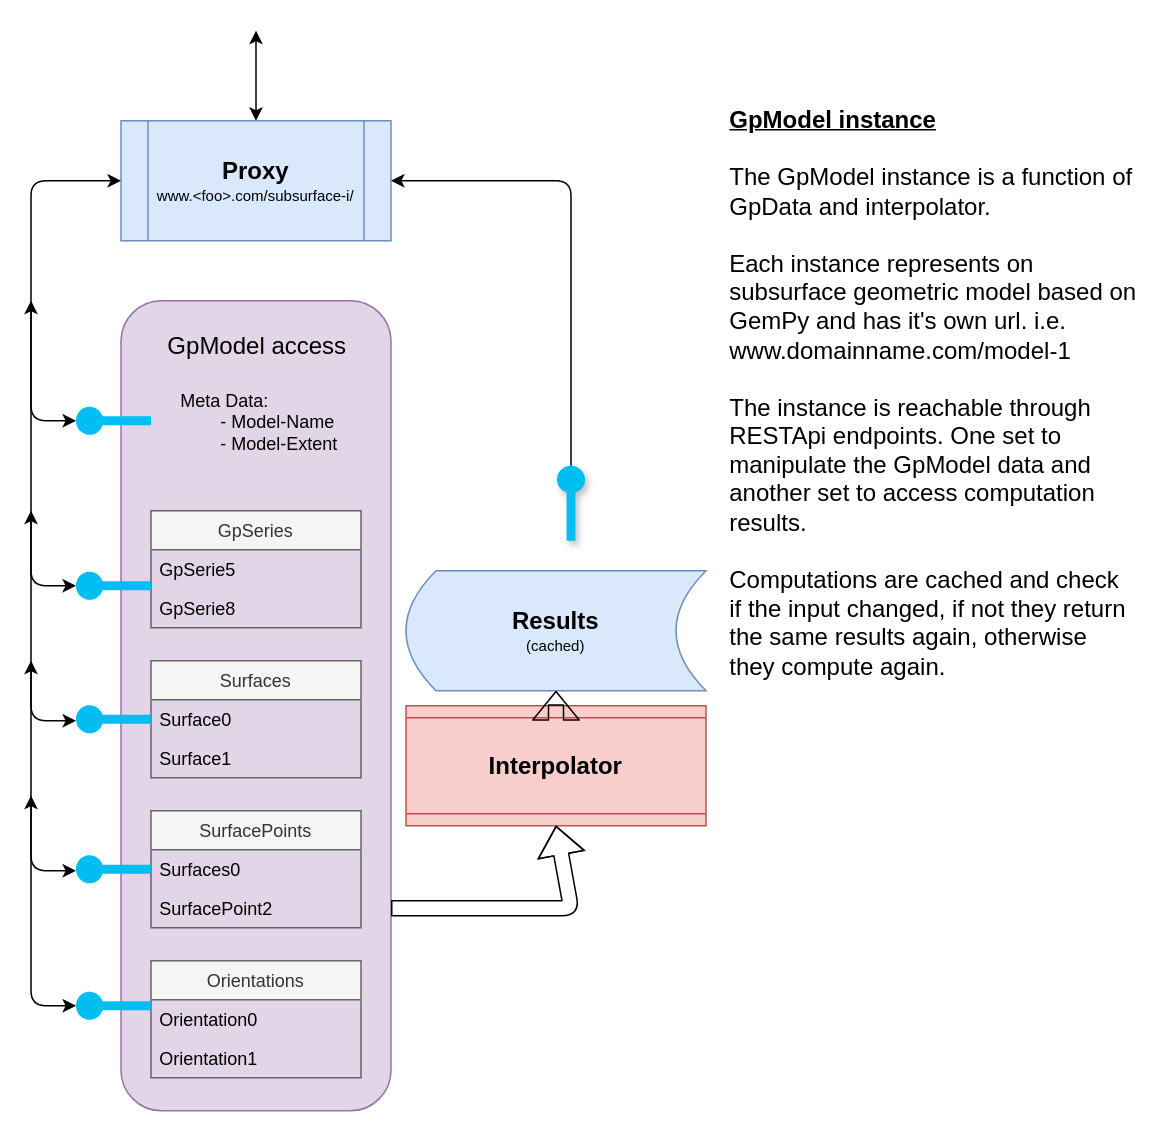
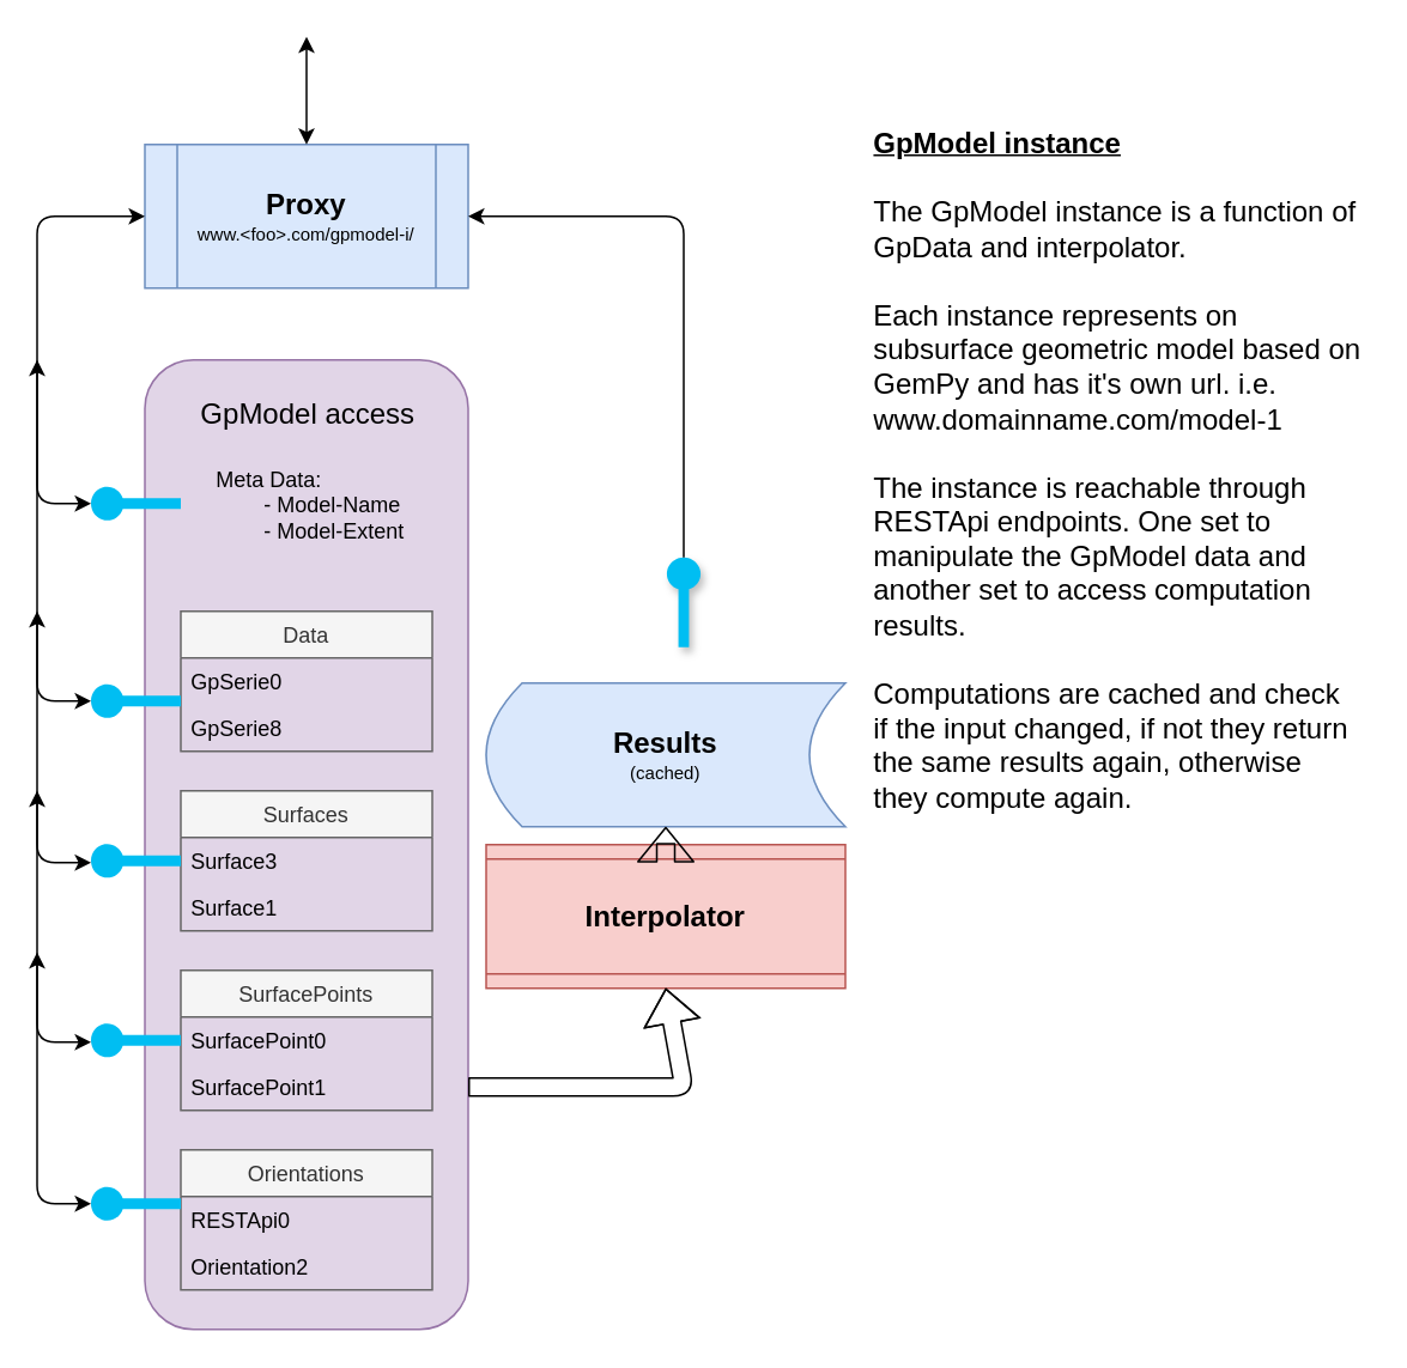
- <mxCell id="22" value="&lt;div&gt;&lt;font size=&quot;1&quot;&gt;&lt;b style=&quot;font-size: 16px&quot;&gt;Proxy&lt;/b&gt;&lt;br&gt;&lt;/font&gt;&lt;/div&gt;&lt;div&gt;&lt;font size=&quot;1&quot;&gt;www.&amp;lt;foo&amp;gt;.com/subsurface-i/&lt;/font&gt;&lt;br&gt;&lt;font size=&quot;1&quot;&gt;&lt;/font&gt;&lt;/div&gt;" style="shape=process;whiteSpace=wrap;html=1;backgroundOutline=1;fillColor=#dae8fc;strokeColor=#6c8ebf;" vertex="1" parent="1"><mxGeometry x="80" y="80" width="180" height="80" as="geometry" /></mxCell>
+ <mxCell id="22" value="&lt;div&gt;&lt;font size=&quot;1&quot;&gt;&lt;b style=&quot;font-size: 16px&quot;&gt;Proxy&lt;/b&gt;&lt;br&gt;&lt;/font&gt;&lt;/div&gt;&lt;div&gt;&lt;font size=&quot;1&quot;&gt;www.&amp;lt;foo&amp;gt;.com/gpmodel-i/&lt;/font&gt;&lt;br&gt;&lt;font size=&quot;1&quot;&gt;&lt;/font&gt;&lt;/div&gt;" style="shape=process;whiteSpace=wrap;html=1;backgroundOutline=1;fillColor=#dae8fc;strokeColor=#6c8ebf;" vertex="1" parent="1"><mxGeometry x="80" y="80" width="180" height="80" as="geometry" /></mxCell>
- <mxCell id="3" value="GpSeries" style="swimlane;fontStyle=0;childLayout=stackLayout;horizontal=1;startSize=26;horizontalStack=0;resizeParent=1;resizeParentMax=0;resizeLast=0;collapsible=1;marginBottom=0;fillColor=#f5f5f5;strokeColor=#666666;fontColor=#333333;" vertex="1" parent="1"><mxGeometry x="100" y="340" width="140" height="78" as="geometry"><mxRectangle x="80" y="80" width="50" height="26" as="alternateBounds" /></mxGeometry></mxCell>
+ <mxCell id="3" value="Data" style="swimlane;fontStyle=0;childLayout=stackLayout;horizontal=1;startSize=26;horizontalStack=0;resizeParent=1;resizeParentMax=0;resizeLast=0;collapsible=1;marginBottom=0;fillColor=#f5f5f5;strokeColor=#666666;fontColor=#333333;" vertex="1" parent="1"><mxGeometry x="100" y="340" width="140" height="78" as="geometry"><mxRectangle x="80" y="80" width="50" height="26" as="alternateBounds" /></mxGeometry></mxCell>
- <mxCell id="4" value="GpSerie5" style="text;strokeColor=none;fillColor=none;align=left;verticalAlign=top;spacingLeft=4;spacingRight=4;overflow=hidden;rotatable=0;points=[[0,0.5],[1,0.5]];portConstraint=eastwest;" vertex="1" parent="3"><mxGeometry y="26" width="140" height="26" as="geometry" /></mxCell>
+ <mxCell id="4" value="GpSerie0" style="text;strokeColor=none;fillColor=none;align=left;verticalAlign=top;spacingLeft=4;spacingRight=4;overflow=hidden;rotatable=0;points=[[0,0.5],[1,0.5]];portConstraint=eastwest;" vertex="1" parent="3"><mxGeometry y="26" width="140" height="26" as="geometry" /></mxCell>
- <mxCell id="7" value="Surface0" style="text;strokeColor=none;fillColor=none;align=left;verticalAlign=top;spacingLeft=4;spacingRight=4;overflow=hidden;rotatable=0;points=[[0,0.5],[1,0.5]];portConstraint=eastwest;" vertex="1" parent="6"><mxGeometry y="26" width="140" height="26" as="geometry" /></mxCell>
+ <mxCell id="7" value="Surface3" style="text;strokeColor=none;fillColor=none;align=left;verticalAlign=top;spacingLeft=4;spacingRight=4;overflow=hidden;rotatable=0;points=[[0,0.5],[1,0.5]];portConstraint=eastwest;" vertex="1" parent="6"><mxGeometry y="26" width="140" height="26" as="geometry" /></mxCell>
- <mxCell id="10" value="Surfaces0" style="text;strokeColor=none;fillColor=none;align=left;verticalAlign=top;spacingLeft=4;spacingRight=4;overflow=hidden;rotatable=0;points=[[0,0.5],[1,0.5]];portConstraint=eastwest;" vertex="1" parent="9"><mxGeometry y="26" width="140" height="26" as="geometry" /></mxCell>
+ <mxCell id="10" value="SurfacePoint0" style="text;strokeColor=none;fillColor=none;align=left;verticalAlign=top;spacingLeft=4;spacingRight=4;overflow=hidden;rotatable=0;points=[[0,0.5],[1,0.5]];portConstraint=eastwest;" vertex="1" parent="9"><mxGeometry y="26" width="140" height="26" as="geometry" /></mxCell>
- <mxCell id="11" value="SurfacePoint2" style="text;strokeColor=none;fillColor=none;align=left;verticalAlign=top;spacingLeft=4;spacingRight=4;overflow=hidden;rotatable=0;points=[[0,0.5],[1,0.5]];portConstraint=eastwest;" vertex="1" parent="9"><mxGeometry y="52" width="140" height="26" as="geometry" /></mxCell>
+ <mxCell id="11" value="SurfacePoint1" style="text;strokeColor=none;fillColor=none;align=left;verticalAlign=top;spacingLeft=4;spacingRight=4;overflow=hidden;rotatable=0;points=[[0,0.5],[1,0.5]];portConstraint=eastwest;" vertex="1" parent="9"><mxGeometry y="52" width="140" height="26" as="geometry" /></mxCell>
- <mxCell id="13" value="Orientation0" style="text;strokeColor=none;fillColor=none;align=left;verticalAlign=top;spacingLeft=4;spacingRight=4;overflow=hidden;rotatable=0;points=[[0,0.5],[1,0.5]];portConstraint=eastwest;" vertex="1" parent="12"><mxGeometry y="26" width="140" height="26" as="geometry" /></mxCell>
+ <mxCell id="13" value="RESTApi0" style="text;strokeColor=none;fillColor=none;align=left;verticalAlign=top;spacingLeft=4;spacingRight=4;overflow=hidden;rotatable=0;points=[[0,0.5],[1,0.5]];portConstraint=eastwest;" vertex="1" parent="12"><mxGeometry y="26" width="140" height="26" as="geometry" /></mxCell>
- <mxCell id="14" value="Orientation1" style="text;strokeColor=none;fillColor=none;align=left;verticalAlign=top;spacingLeft=4;spacingRight=4;overflow=hidden;rotatable=0;points=[[0,0.5],[1,0.5]];portConstraint=eastwest;" vertex="1" parent="12"><mxGeometry y="52" width="140" height="26" as="geometry" /></mxCell>
+ <mxCell id="14" value="Orientation2" style="text;strokeColor=none;fillColor=none;align=left;verticalAlign=top;spacingLeft=4;spacingRight=4;overflow=hidden;rotatable=0;points=[[0,0.5],[1,0.5]];portConstraint=eastwest;" vertex="1" parent="12"><mxGeometry y="52" width="140" height="26" as="geometry" /></mxCell>
